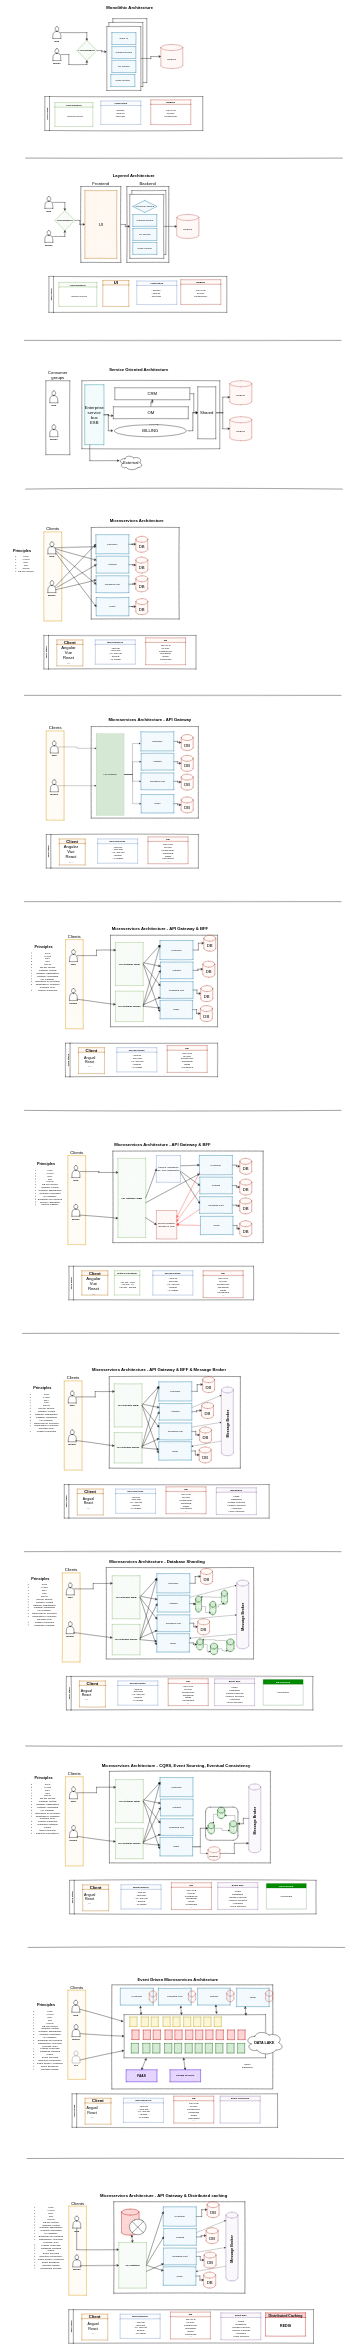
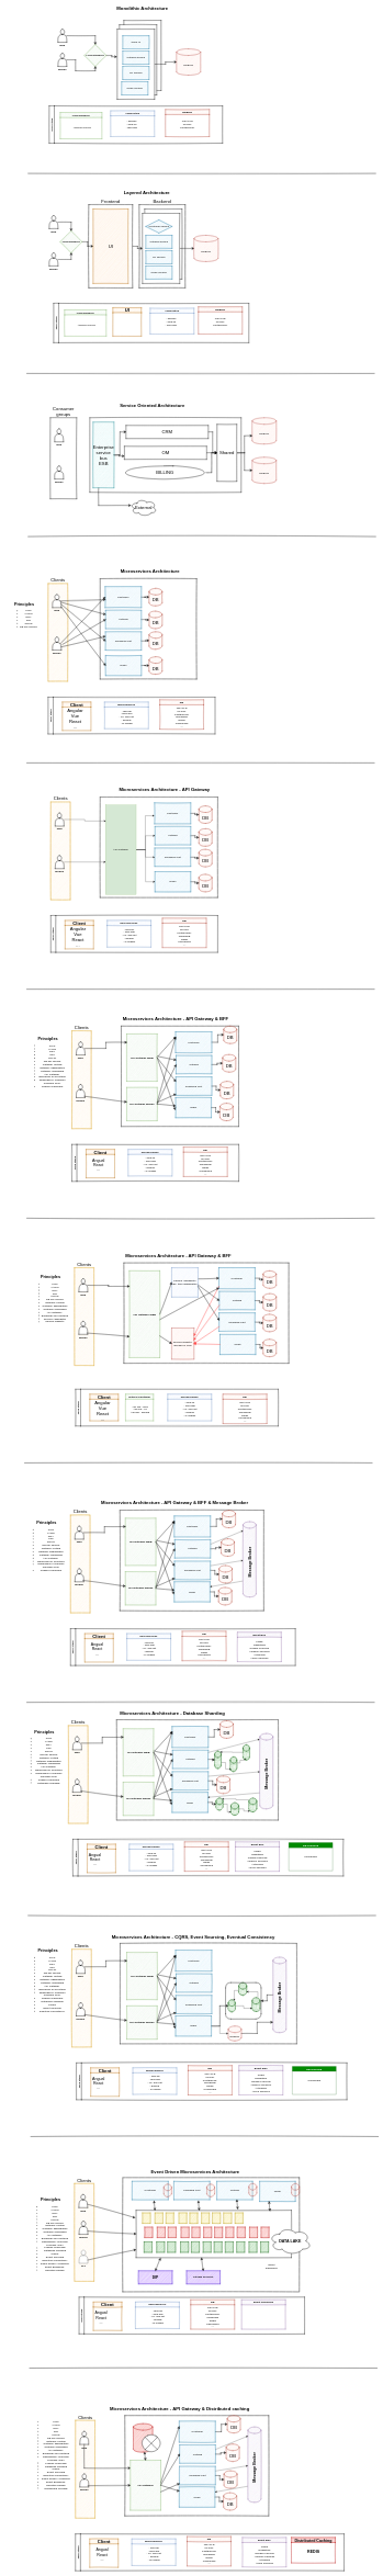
+ <mxCell id="58" style="edgeStyle=orthogonalEdgeStyle;rounded=0;sketch=1;orthogonalLoop=1;jettySize=auto;html=1;fontSize=21;" parent="1" source="62" target="64" edge="1"><mxGeometry relative="1" as="geometry" /></mxCell>
- <mxCell id="67" style="edgeStyle=orthogonalEdgeStyle;rounded=0;sketch=1;orthogonalLoop=1;jettySize=auto;html=1;fontSize=21;" parent="1" source="68" target="64" edge="1"><mxGeometry relative="1" as="geometry" /></mxCell>
+ <mxCell id="67" style="edgeStyle=orthogonalEdgeStyle;rounded=0;sketch=1;orthogonalLoop=1;jettySize=auto;html=1;entryX=0;entryY=0.5;entryDx=0;entryDy=0;fontSize=21;" parent="1" source="68" target="72" edge="1"><mxGeometry relative="1" as="geometry" /></mxCell>
- <mxCell id="60" style="edgeStyle=orthogonalEdgeStyle;rounded=0;sketch=1;orthogonalLoop=1;jettySize=auto;html=1;entryX=0;entryY=0.5;entryDx=0;entryDy=0;fontSize=21;" parent="1" source="62" target="66" edge="1"><mxGeometry relative="1" as="geometry" /></mxCell>
- <mxCell id="421" value="&lt;b&gt;&lt;font color=&quot;#000000&quot; style=&quot;font-size: 16px&quot;&gt;FAAS&lt;/font&gt;&lt;/b&gt;" style="rounded=0;whiteSpace=wrap;html=1;sketch=1;fillColor=#6a00ff;strokeColor=#3700CC;fontColor=#ffffff;" vertex="1" parent="1"><mxGeometry x="631" y="10352" width="154" height="60" as="geometry" /></mxCell>
+ <mxCell id="421" value="&lt;b&gt;&lt;font color=&quot;#000000&quot; style=&quot;font-size: 16px&quot;&gt;DIP&lt;/font&gt;&lt;/b&gt;" style="rounded=0;whiteSpace=wrap;html=1;sketch=1;fillColor=#6a00ff;strokeColor=#3700CC;fontColor=#ffffff;" vertex="1" parent="1"><mxGeometry x="631" y="10352" width="154" height="60" as="geometry" /></mxCell>
